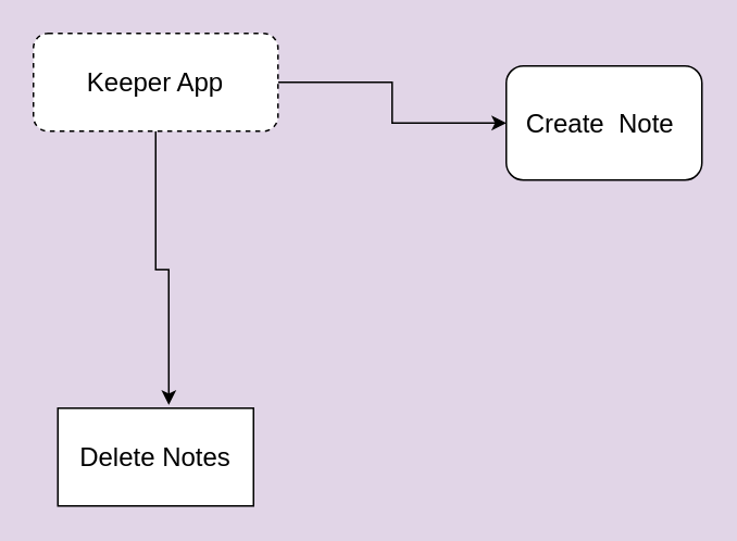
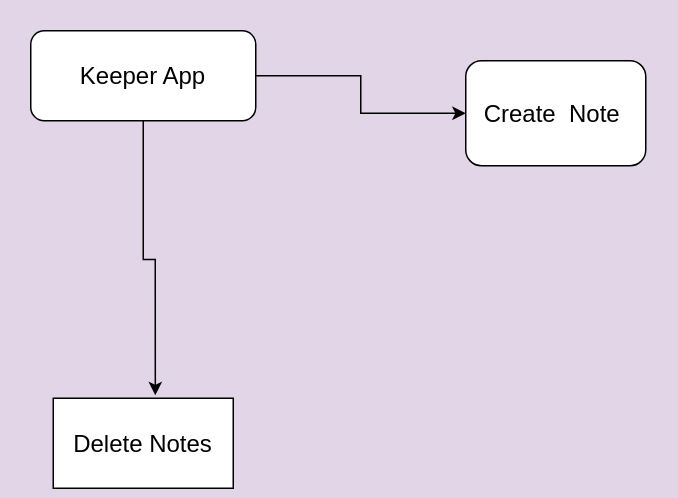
- <mxCell id="4" value="Keeper App" style="rounded=1;whiteSpace=wrap;html=1;fontSize=16;dashed=1;" vertex="1" parent="1"><mxGeometry x="20" y="20" width="150" height="60" as="geometry" /></mxCell>
+ <mxCell id="4" value="Keeper App" style="rounded=1;whiteSpace=wrap;html=1;fontSize=16;" vertex="1" parent="1"><mxGeometry x="20" y="20" width="150" height="60" as="geometry" /></mxCell>
- <mxCell id="6" value="Delete Notes" style="rounded=0;whiteSpace=wrap;html=1;fontSize=16;" vertex="1" parent="1"><mxGeometry x="35" y="250" width="120" height="60" as="geometry" /></mxCell>
+ <mxCell id="6" value="Delete Notes" style="rounded=0;whiteSpace=wrap;html=1;fontSize=16;" vertex="1" parent="1"><mxGeometry x="35" y="265" width="120" height="60" as="geometry" /></mxCell>
